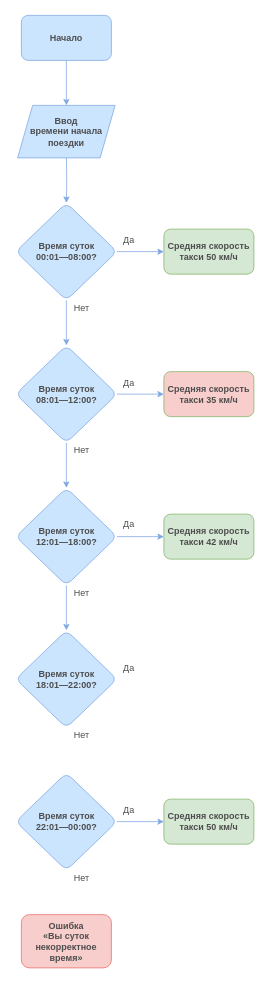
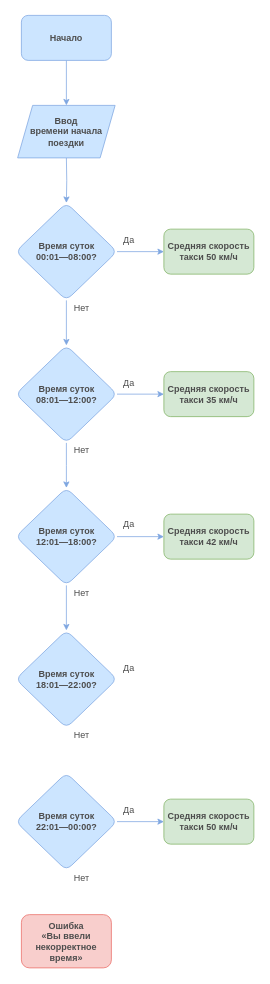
- <mxCell id="8" value="Средняя скорость такси 35 км/ч" style="whiteSpace=wrap;html=1;rounded=1;fillColor=#f8cecc;shadow=0;sketch=0;fontStyle=1;fontFamily=Helvetica;labelBackgroundColor=none;labelBorderColor=none;strokeColor=#82b366;fontColor=#4D4D4D;" parent="1" vertex="1"><mxGeometry x="218" y="495" width="120" height="60" as="geometry" /></mxCell>
+ <mxCell id="8" value="Средняя скорость такси 35 км/ч" style="whiteSpace=wrap;html=1;rounded=1;fillColor=#d5e8d4;shadow=0;sketch=0;fontStyle=1;fontFamily=Helvetica;labelBackgroundColor=none;labelBorderColor=none;strokeColor=#82b366;fontColor=#4D4D4D;" parent="1" vertex="1"><mxGeometry x="218" y="495" width="120" height="60" as="geometry" /></mxCell>
- <mxCell id="30" value="Ошибка&lt;br&gt;«Вы суток некорректное время»" style="whiteSpace=wrap;html=1;rounded=1;shadow=0;fontStyle=1;sketch=0;fillColor=#f8cecc;strokeColor=#EA6B66;fontColor=#4D4D4D;" vertex="1" parent="1"><mxGeometry x="28" y="1219" width="120" height="71" as="geometry" /></mxCell>
+ <mxCell id="30" value="Ошибка&lt;br&gt;«Вы ввели некорректное время»" style="whiteSpace=wrap;html=1;rounded=1;shadow=0;fontStyle=1;sketch=0;fillColor=#f8cecc;strokeColor=#EA6B66;fontColor=#4D4D4D;" vertex="1" parent="1"><mxGeometry x="28" y="1219" width="120" height="71" as="geometry" /></mxCell>
